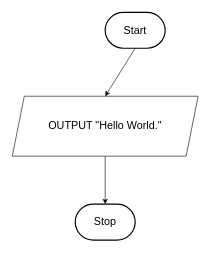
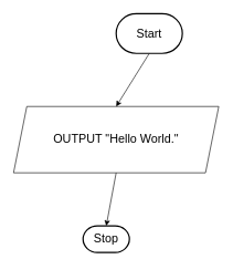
- <mxCell id="6" value="&lt;font style=&quot;font-size: 18px;&quot;&gt;Stop&lt;/font&gt;" style="strokeWidth=2;html=1;shape=mxgraph.flowchart.terminator;whiteSpace=wrap;" vertex="1" parent="1"><mxGeometry x="125" y="340" width="100" height="60" as="geometry" /></mxCell>
+ <mxCell id="6" value="&lt;font style=&quot;font-size: 18px;&quot;&gt;Stop&lt;/font&gt;" style="strokeWidth=2;html=1;shape=mxgraph.flowchart.terminator;whiteSpace=wrap;" vertex="1" parent="1"><mxGeometry x="125" y="340" width="70" height="40" as="geometry" /></mxCell>
